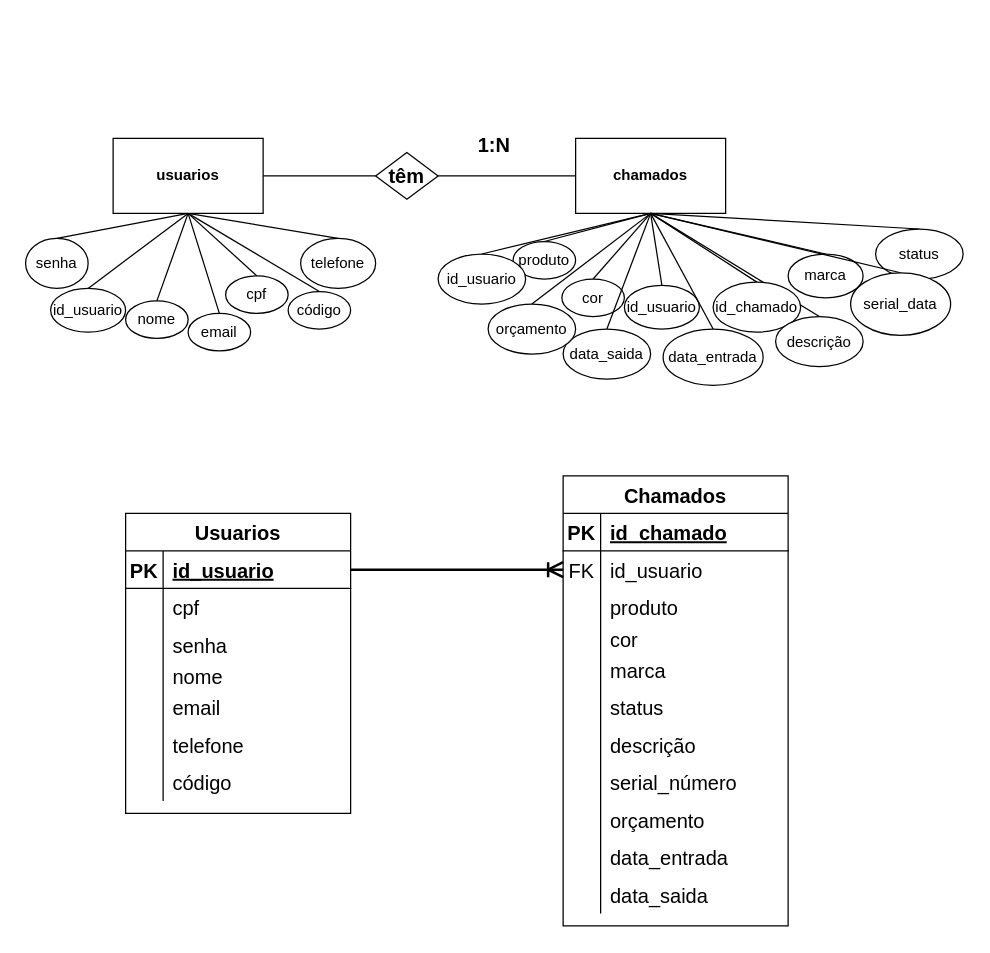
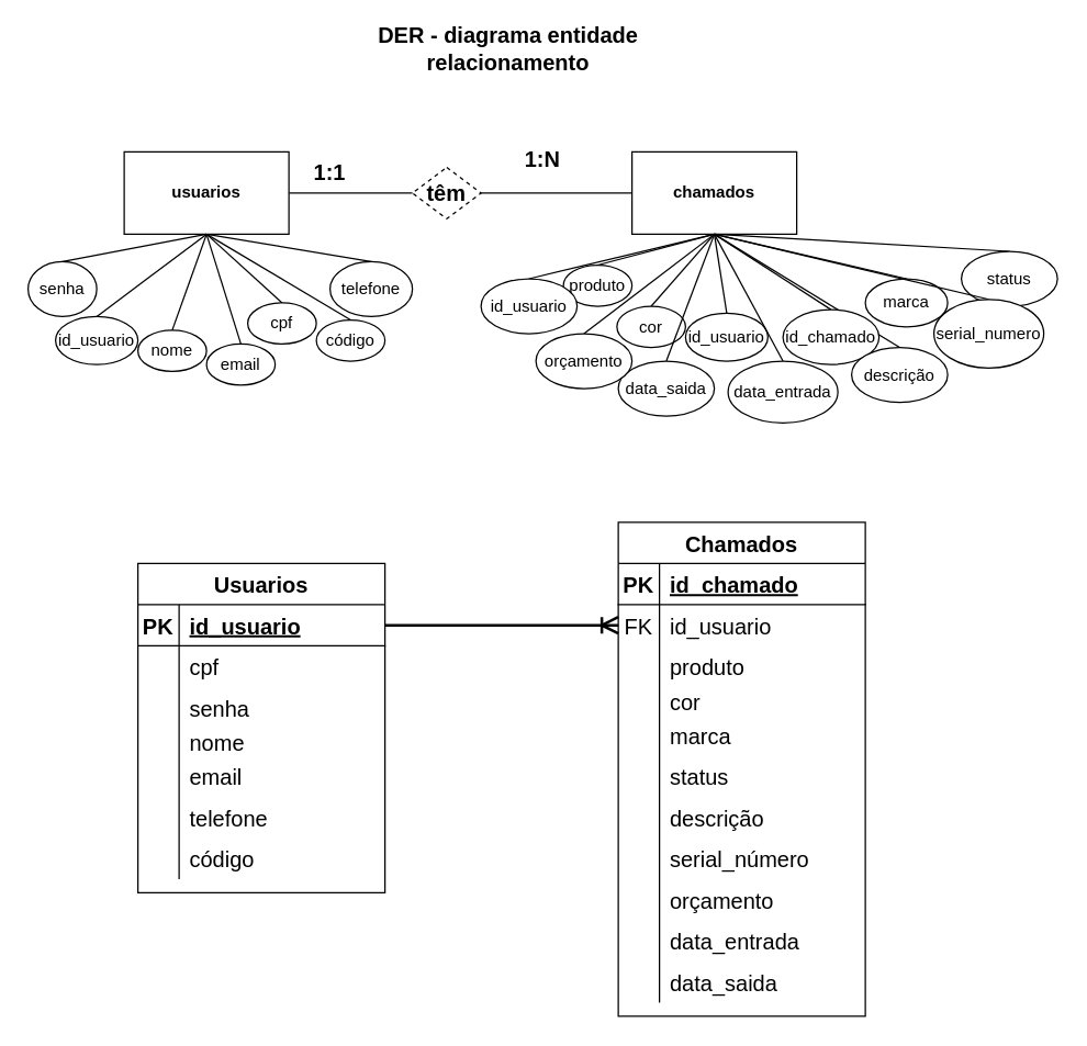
+ <mxCell id="11" value="DER - diagrama entidade relacionamento" style="text;html=1;strokeColor=none;fillColor=none;align=center;verticalAlign=middle;whiteSpace=wrap;rounded=0;fontSize=16;fontStyle=1" vertex="1" parent="1"><mxGeometry x="250" y="20" width="240" height="30" as="geometry" /></mxCell>
+ <mxCell id="47" value="1:1" style="text;html=1;strokeColor=none;fillColor=none;align=center;verticalAlign=middle;whiteSpace=wrap;rounded=0;fontSize=16;fontStyle=1" vertex="1" parent="1"><mxGeometry x="210" y="110" width="60" height="30" as="geometry" /></mxCell>
- <mxCell id="45" value="têm" style="rhombus;whiteSpace=wrap;html=1;fontSize=16;fontStyle=1" vertex="1" parent="1"><mxGeometry x="300" y="121.25" width="50" height="37.5" as="geometry" /></mxCell>
+ <mxCell id="45" value="têm" style="rhombus;whiteSpace=wrap;html=1;fontSize=16;fontStyle=1;dashed=1;" vertex="1" parent="1"><mxGeometry x="300" y="121.25" width="50" height="37.5" as="geometry" /></mxCell>
- <mxCell id="36" value="serial_data" style="ellipse;whiteSpace=wrap;html=1;" vertex="1" parent="1"><mxGeometry x="680" y="217.5" width="80" height="50" as="geometry" /></mxCell>
+ <mxCell id="36" value="serial_numero" style="ellipse;whiteSpace=wrap;html=1;" vertex="1" parent="1"><mxGeometry x="680" y="217.5" width="80" height="50" as="geometry" /></mxCell>
